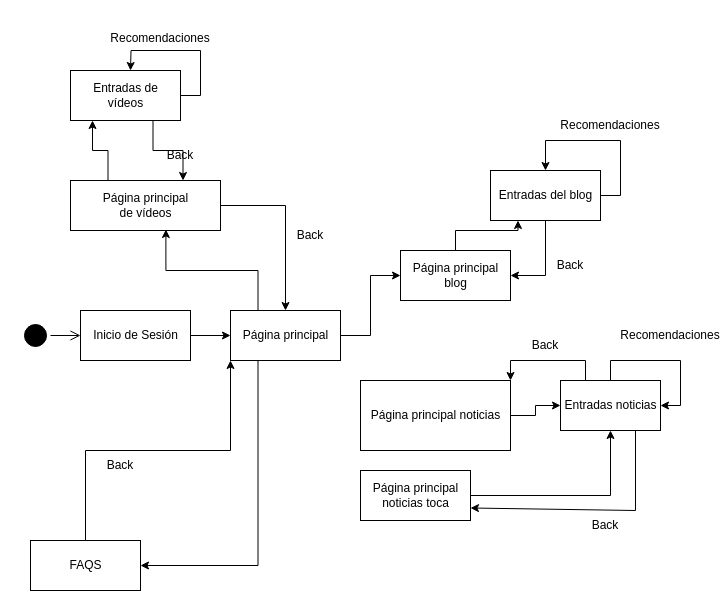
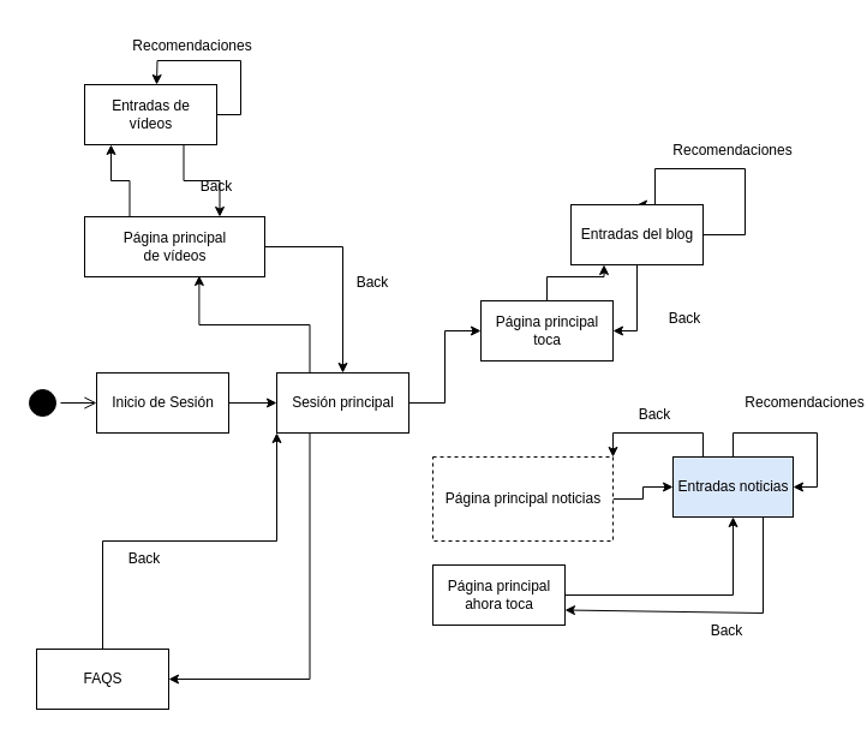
- <mxCell id="14" value="Entradas del blog" style="html=1;strokeColor=#000000;" parent="1" vertex="1"><mxGeometry x="490" y="170" width="110" height="50" as="geometry" /></mxCell>
+ <mxCell id="14" value="Entradas del blog" style="html=1;strokeColor=#000000;" parent="1" vertex="1"><mxGeometry x="475" y="170" width="110" height="50" as="geometry" /></mxCell>
- <mxCell id="11" value="&lt;div&gt;Página principal &lt;br&gt;&lt;/div&gt;&lt;div&gt;blog&lt;/div&gt;" style="html=1;strokeColor=#000000;" parent="1" vertex="1"><mxGeometry x="400" y="250" width="110" height="50" as="geometry" /></mxCell>
+ <mxCell id="11" value="&lt;div&gt;Página principal &lt;br&gt;&lt;/div&gt;&lt;div&gt;toca&lt;/div&gt;" style="html=1;strokeColor=#000000;" parent="1" vertex="1"><mxGeometry x="400" y="250" width="110" height="50" as="geometry" /></mxCell>
- <mxCell id="9" value="Página principal" style="html=1;strokeColor=#000000;" parent="1" vertex="1"><mxGeometry x="230" y="310" width="110" height="50" as="geometry" /></mxCell>
+ <mxCell id="9" value="Sesión principal" style="html=1;strokeColor=#000000;" parent="1" vertex="1"><mxGeometry x="230" y="310" width="110" height="50" as="geometry" /></mxCell>
- <mxCell id="20" value="Entradas noticias" style="html=1;strokeColor=#000000;" parent="1" vertex="1"><mxGeometry x="560" y="380" width="100" height="50" as="geometry" /></mxCell>
+ <mxCell id="20" value="Entradas noticias" style="html=1;strokeColor=#000000;fillColor=#dae8fc;" parent="1" vertex="1"><mxGeometry x="560" y="380" width="100" height="50" as="geometry" /></mxCell>
- <mxCell id="16" value="Página principal noticias" style="html=1;strokeColor=#000000;" parent="1" vertex="1"><mxGeometry x="360" y="380" width="150" height="70" as="geometry" /></mxCell>
+ <mxCell id="16" value="Página principal noticias" style="html=1;strokeColor=#000000;dashed=1;" parent="1" vertex="1"><mxGeometry x="360" y="380" width="150" height="70" as="geometry" /></mxCell>
- <mxCell id="18" value="&lt;div&gt;Página principal&lt;/div&gt;&lt;div&gt;noticias toca&lt;br&gt;&lt;/div&gt;" style="html=1;strokeColor=#000000;" parent="1" vertex="1"><mxGeometry x="360" y="470" width="110" height="50" as="geometry" /></mxCell>
+ <mxCell id="18" value="&lt;div&gt;Página principal&lt;/div&gt;&lt;div&gt;ahora toca&lt;br&gt;&lt;/div&gt;" style="html=1;strokeColor=#000000;" parent="1" vertex="1"><mxGeometry x="360" y="470" width="110" height="50" as="geometry" /></mxCell>
